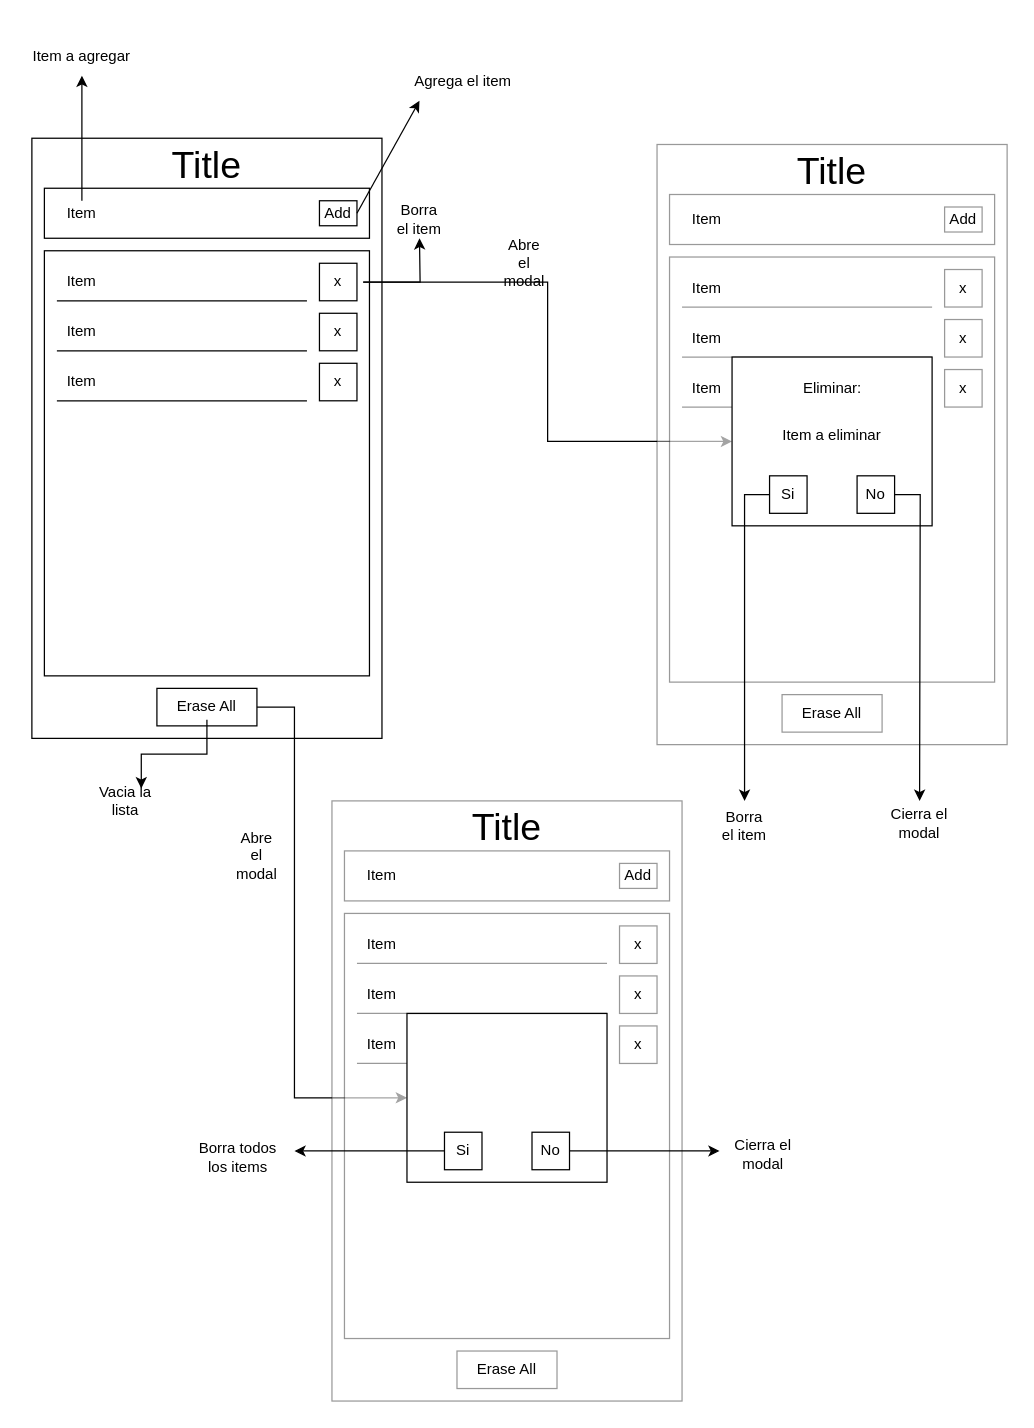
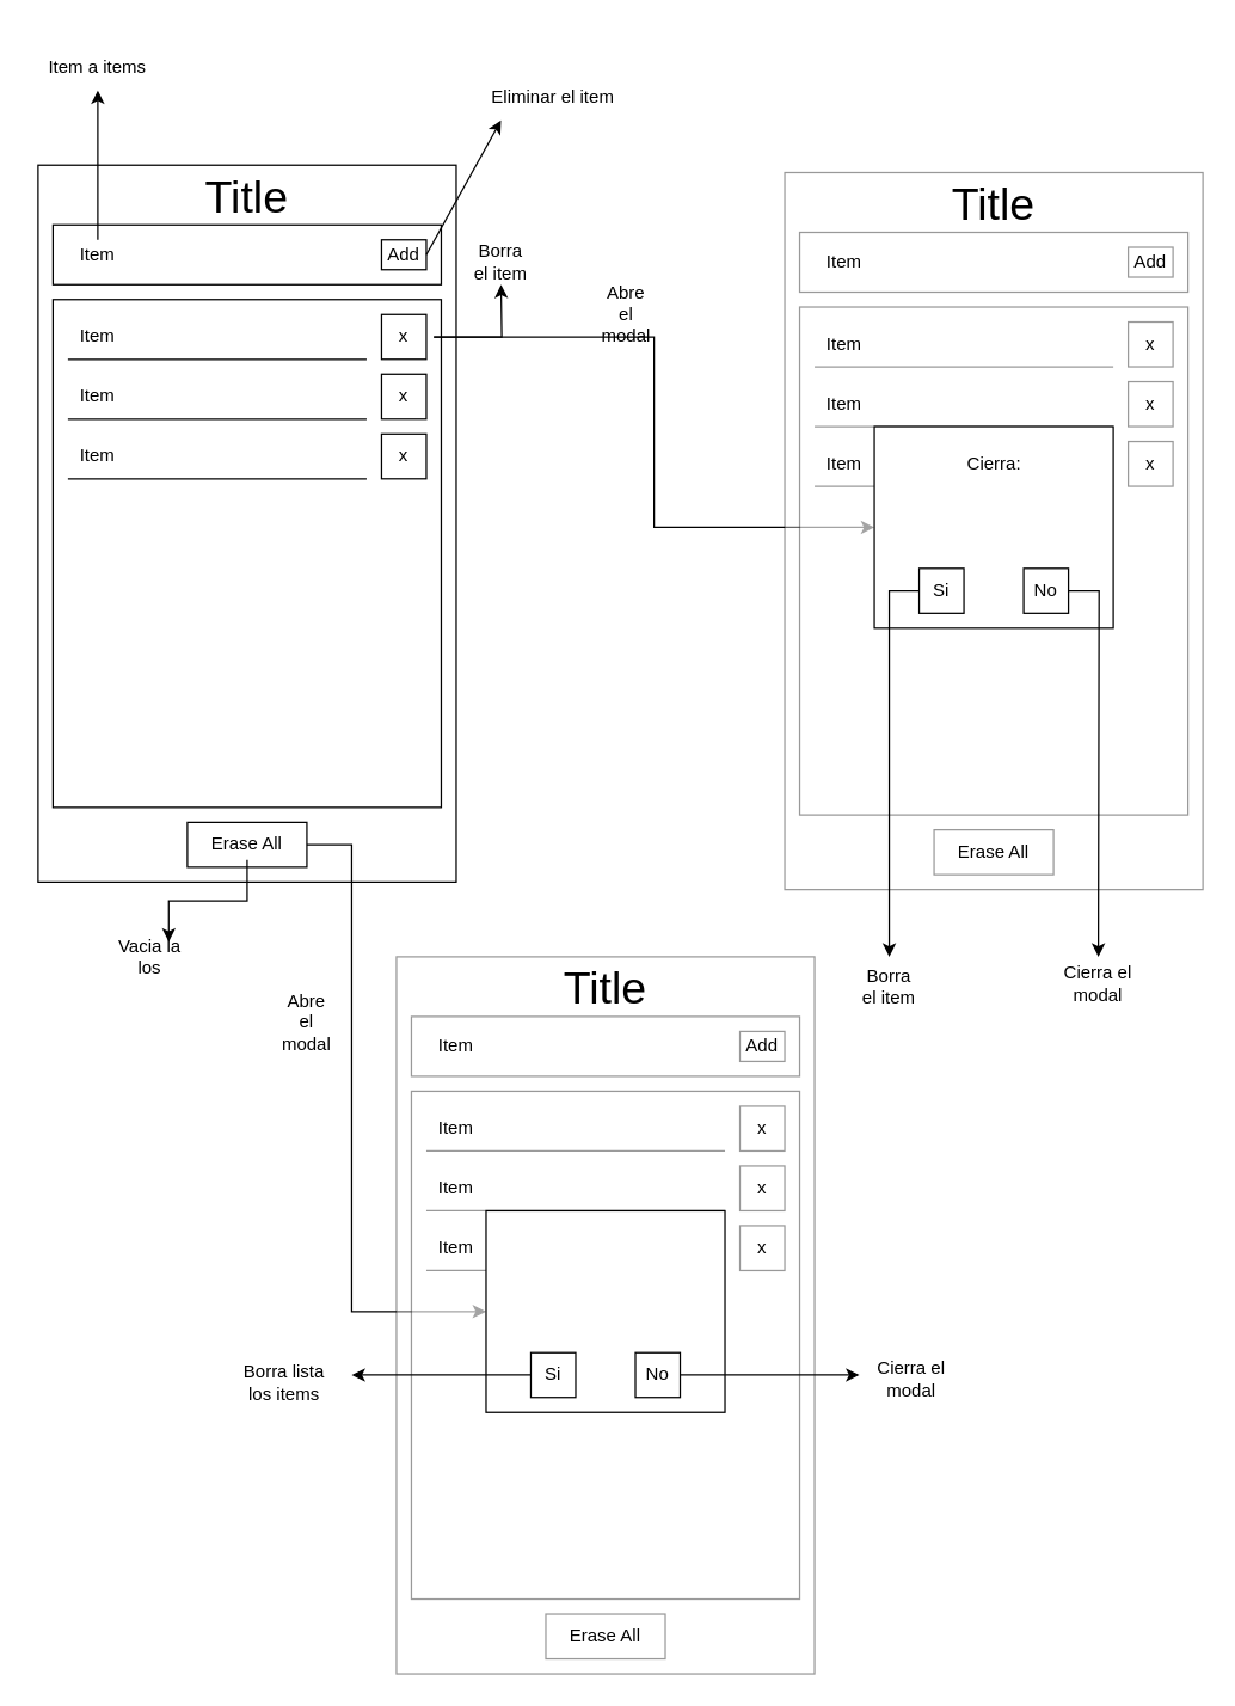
- <mxCell id="5" value="Item a agregar" style="text;html=1;strokeColor=none;fillColor=none;align=center;verticalAlign=middle;whiteSpace=wrap;rounded=0;" vertex="1" parent="1"><mxGeometry x="20" y="20" width="90" height="50" as="geometry" /></mxCell>
+ <mxCell id="5" value="Item a items" style="text;html=1;strokeColor=none;fillColor=none;align=center;verticalAlign=middle;whiteSpace=wrap;rounded=0;" vertex="1" parent="1"><mxGeometry x="20" y="20" width="90" height="50" as="geometry" /></mxCell>
- <mxCell id="11" value="Agrega el item" style="text;html=1;strokeColor=none;fillColor=none;align=center;verticalAlign=middle;whiteSpace=wrap;rounded=0;" vertex="1" parent="1"><mxGeometry x="305" y="30" width="130" height="70" as="geometry" /></mxCell>
+ <mxCell id="11" value="Eliminar el item" style="text;html=1;strokeColor=none;fillColor=none;align=center;verticalAlign=middle;whiteSpace=wrap;rounded=0;" vertex="1" parent="1"><mxGeometry x="305" y="30" width="130" height="70" as="geometry" /></mxCell>
- <mxCell id="59" value="Eliminar:" style="text;html=1;strokeColor=none;fillColor=none;align=center;verticalAlign=middle;whiteSpace=wrap;rounded=0;shadow=0;glass=0;" vertex="1" parent="1"><mxGeometry x="632.5" y="300" width="65" height="20" as="geometry" /></mxCell>
+ <mxCell id="59" value="Cierra:" style="text;html=1;strokeColor=none;fillColor=none;align=center;verticalAlign=middle;whiteSpace=wrap;rounded=0;shadow=0;glass=0;" vertex="1" parent="1"><mxGeometry x="632.5" y="300" width="65" height="20" as="geometry" /></mxCell>
- <mxCell id="58" value="Item a eliminar" style="text;html=1;strokeColor=none;fillColor=none;align=center;verticalAlign=middle;whiteSpace=wrap;rounded=0;shadow=0;glass=0;" vertex="1" parent="1"><mxGeometry x="620" y="340" width="90" height="15" as="geometry" /></mxCell>
- <mxCell id="31" value="Vacia la lista" style="text;html=1;strokeColor=none;fillColor=none;align=center;verticalAlign=middle;whiteSpace=wrap;rounded=0;" vertex="1" parent="1"><mxGeometry x="75" y="630" width="50" height="20" as="geometry" /></mxCell>
+ <mxCell id="31" value="Vacia la los" style="text;html=1;strokeColor=none;fillColor=none;align=center;verticalAlign=middle;whiteSpace=wrap;rounded=0;" vertex="1" parent="1"><mxGeometry x="75" y="630" width="50" height="20" as="geometry" /></mxCell>
- <mxCell id="92" value="Borra todos los items" style="text;html=1;strokeColor=none;fillColor=none;align=center;verticalAlign=middle;whiteSpace=wrap;rounded=0;shadow=0;glass=0;" vertex="1" parent="1"><mxGeometry x="155" y="905" width="70" height="40" as="geometry" /></mxCell>
+ <mxCell id="92" value="Borra lista los items" style="text;html=1;strokeColor=none;fillColor=none;align=center;verticalAlign=middle;whiteSpace=wrap;rounded=0;shadow=0;glass=0;" vertex="1" parent="1"><mxGeometry x="155" y="905" width="70" height="40" as="geometry" /></mxCell>
